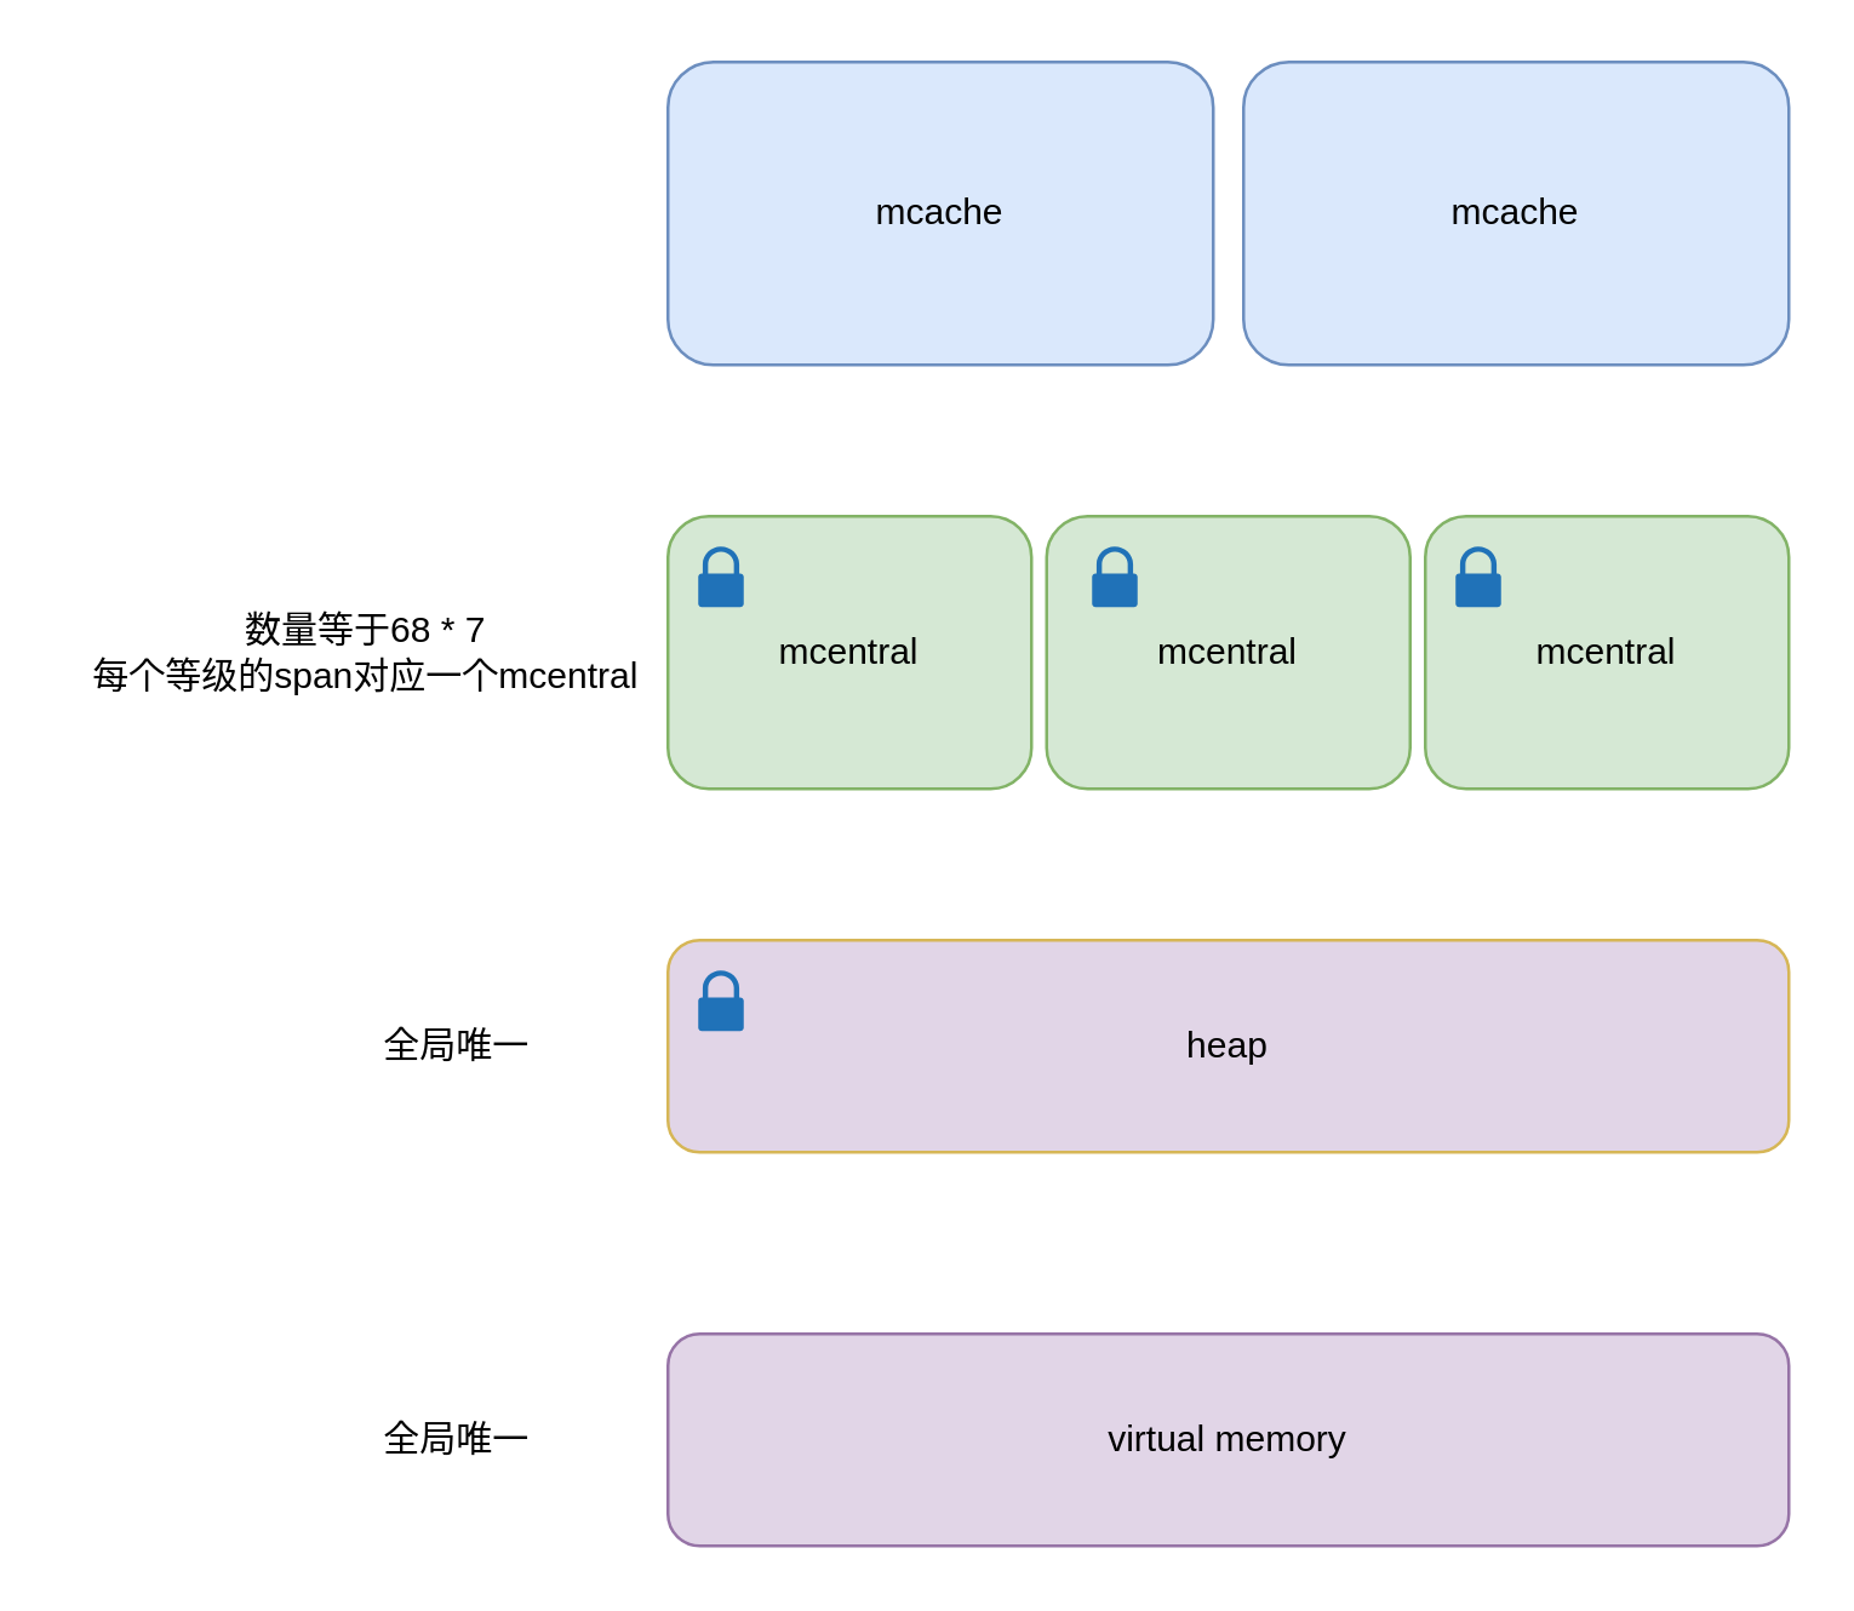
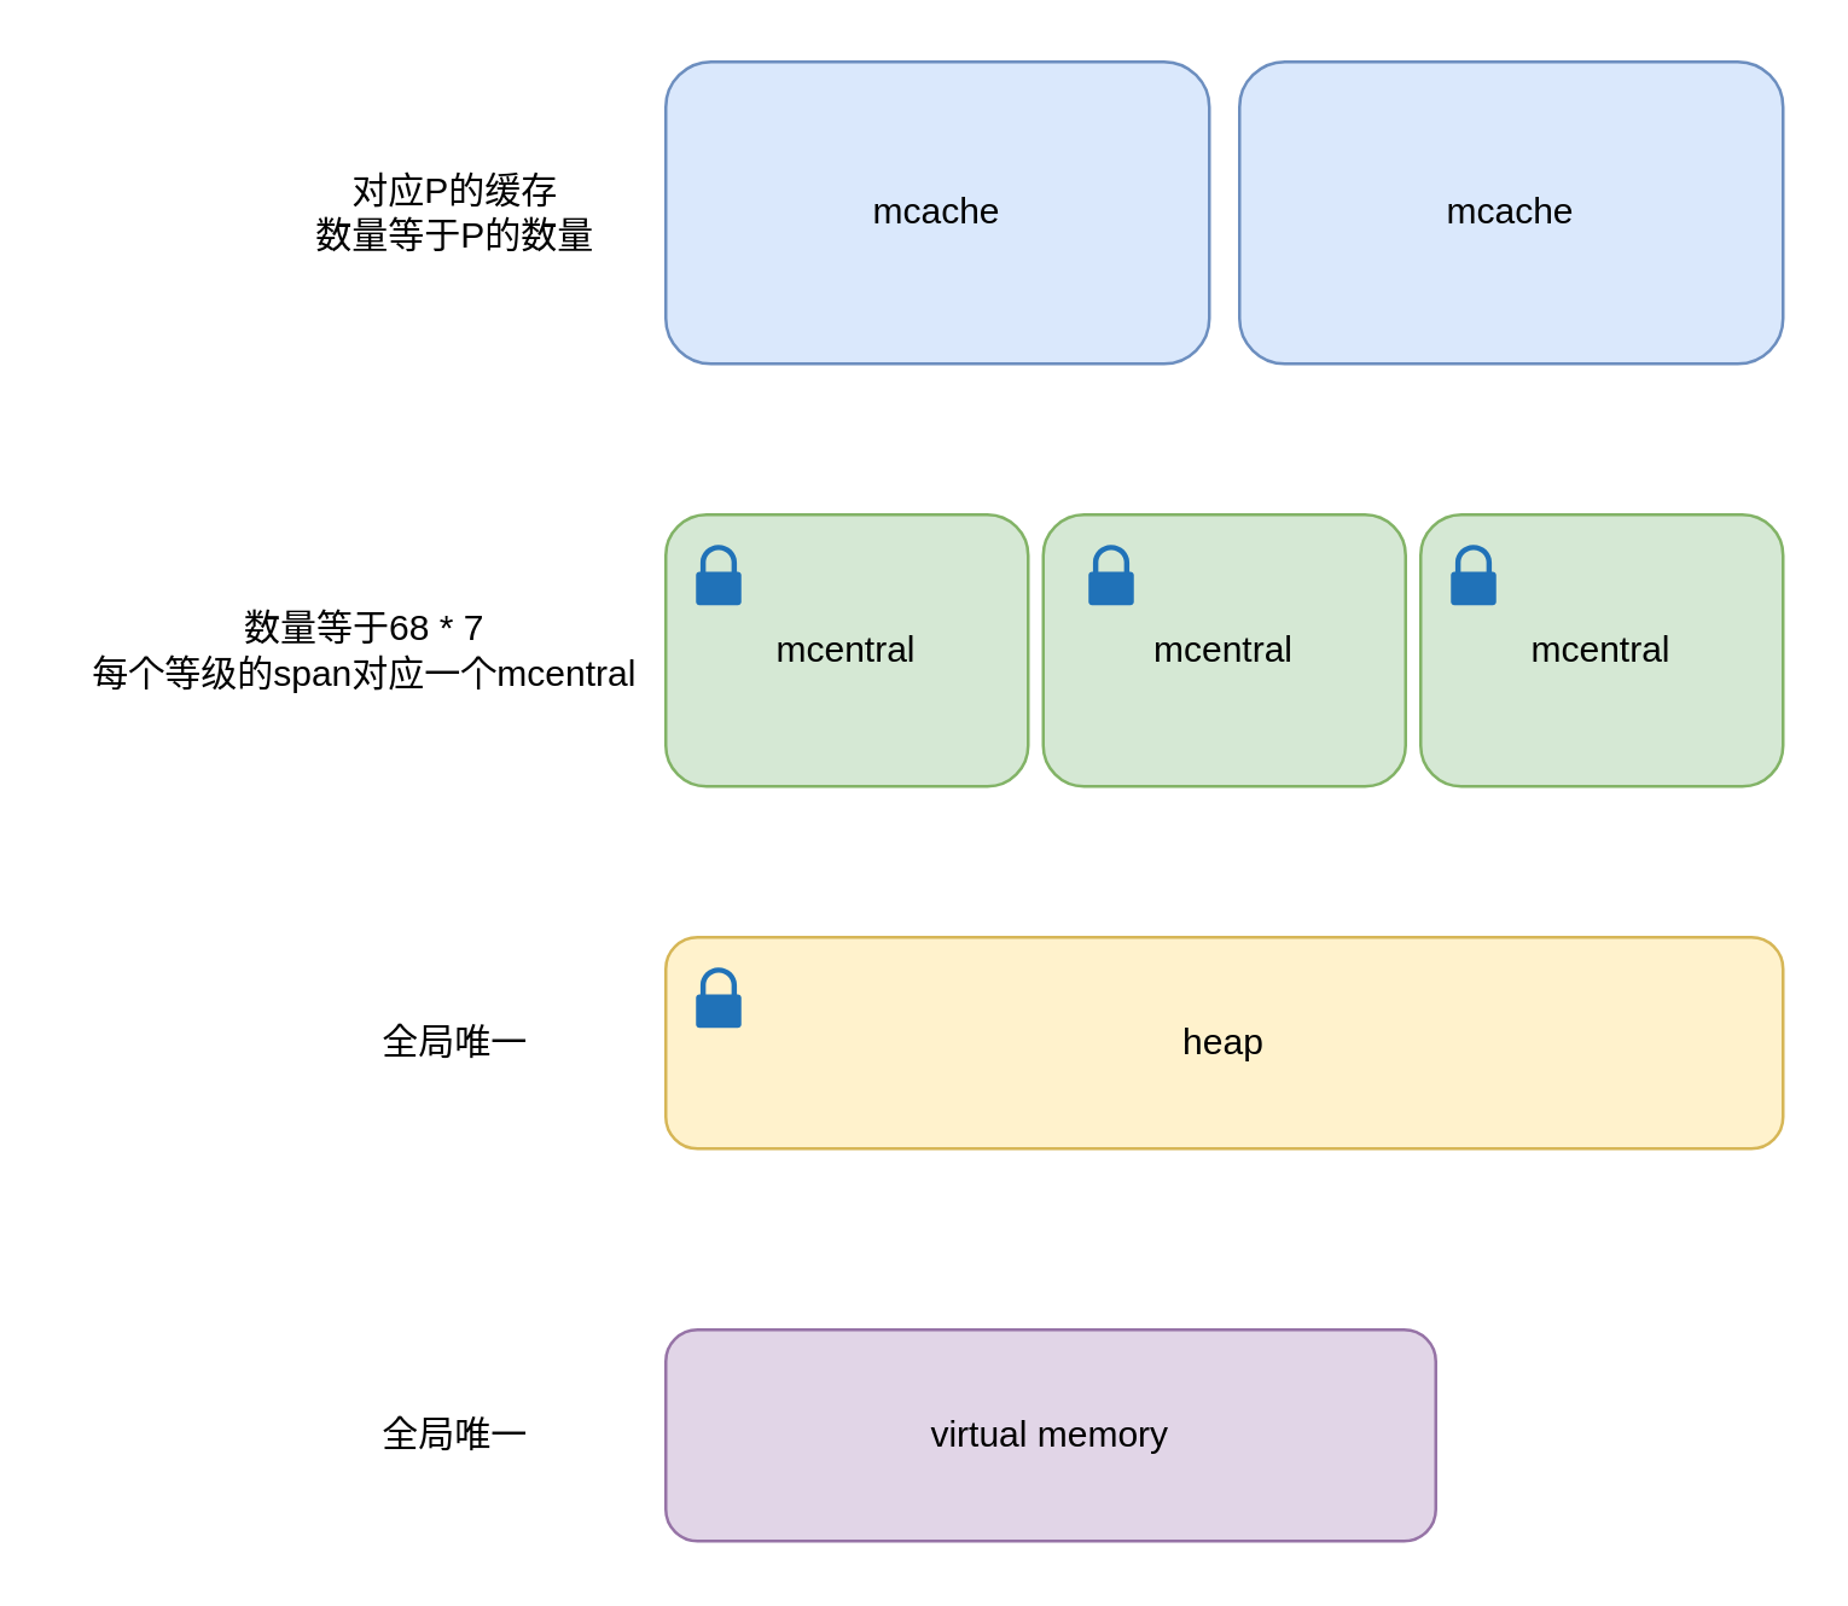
+ <mxCell id="9" value="&lt;div&gt;对应P的缓存&lt;/div&gt;数量等于P的数量" style="text;html=1;align=center;verticalAlign=middle;resizable=0;points=[];autosize=1;strokeColor=none;fillColor=none;" vertex="1" parent="1"><mxGeometry x="90" y="50" width="120" height="40" as="geometry" /></mxCell>
- <mxCell id="3" value="heap" style="rounded=1;whiteSpace=wrap;html=1;fillColor=#e1d5e7;strokeColor=#d6b656;" vertex="1" parent="1"><mxGeometry x="220" y="310" width="370" height="70" as="geometry" /></mxCell>
+ <mxCell id="3" value="heap" style="rounded=1;whiteSpace=wrap;html=1;fillColor=#fff2cc;strokeColor=#d6b656;" vertex="1" parent="1"><mxGeometry x="220" y="310" width="370" height="70" as="geometry" /></mxCell>
- <mxCell id="2" value="virtual memory" style="rounded=1;whiteSpace=wrap;html=1;fillColor=#e1d5e7;strokeColor=#9673a6;" vertex="1" parent="1"><mxGeometry x="220" y="440" width="370" height="70" as="geometry" /></mxCell>
+ <mxCell id="2" value="virtual memory" style="rounded=1;whiteSpace=wrap;html=1;fillColor=#e1d5e7;strokeColor=#9673a6;" vertex="1" parent="1"><mxGeometry x="220" y="440" width="255" height="70" as="geometry" /></mxCell>
